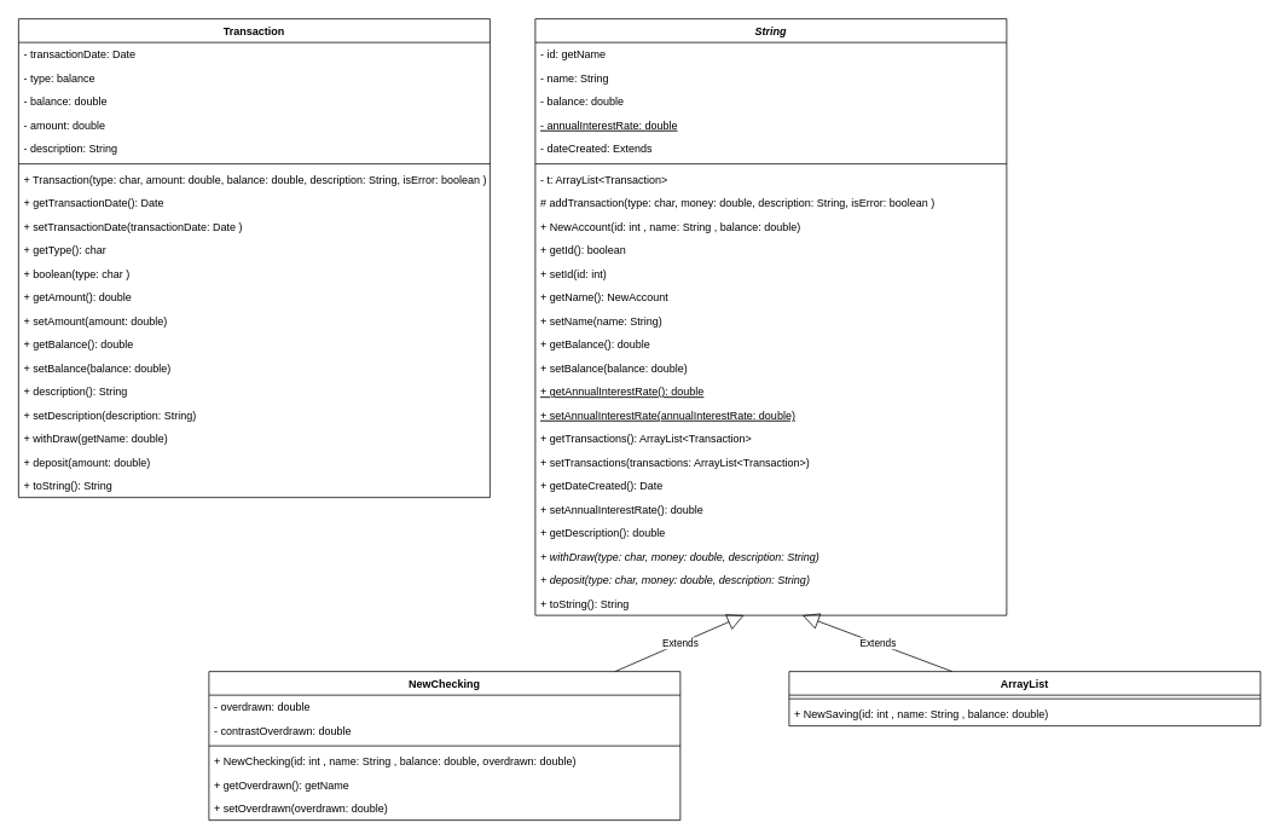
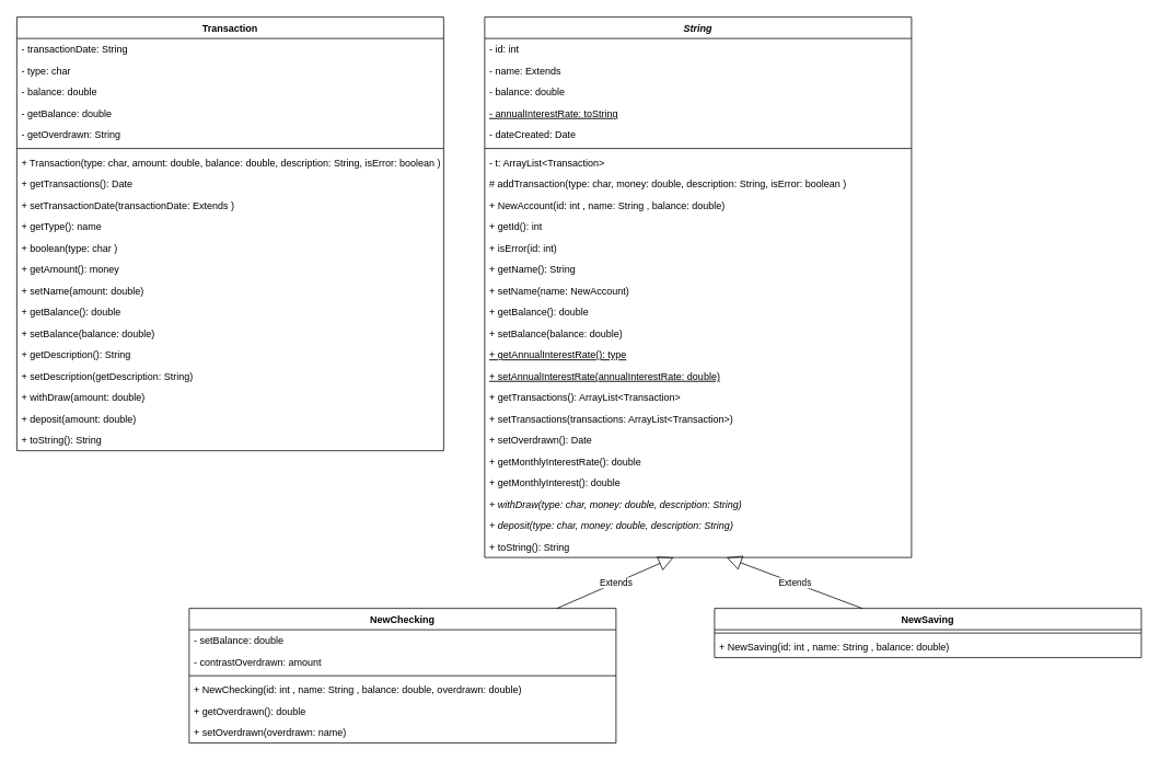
- <mxCell id="3" value="- transactionDate: Date" style="text;strokeColor=none;fillColor=none;align=left;verticalAlign=top;spacingLeft=4;spacingRight=4;overflow=hidden;rotatable=0;points=[[0,0.5],[1,0.5]];portConstraint=eastwest;" vertex="1" parent="2"><mxGeometry y="26" width="520" height="26" as="geometry" /></mxCell>
+ <mxCell id="3" value="- transactionDate: String" style="text;strokeColor=none;fillColor=none;align=left;verticalAlign=top;spacingLeft=4;spacingRight=4;overflow=hidden;rotatable=0;points=[[0,0.5],[1,0.5]];portConstraint=eastwest;" vertex="1" parent="2"><mxGeometry y="26" width="520" height="26" as="geometry" /></mxCell>
- <mxCell id="24" value="- id: getName" style="text;strokeColor=none;fillColor=none;align=left;verticalAlign=top;spacingLeft=4;spacingRight=4;overflow=hidden;rotatable=0;points=[[0,0.5],[1,0.5]];portConstraint=eastwest;" vertex="1" parent="23"><mxGeometry y="26" width="520" height="26" as="geometry" /></mxCell>
+ <mxCell id="24" value="- id: int" style="text;strokeColor=none;fillColor=none;align=left;verticalAlign=top;spacingLeft=4;spacingRight=4;overflow=hidden;rotatable=0;points=[[0,0.5],[1,0.5]];portConstraint=eastwest;" vertex="1" parent="23"><mxGeometry y="26" width="520" height="26" as="geometry" /></mxCell>
- <mxCell id="4" value="- type: balance" style="text;strokeColor=none;fillColor=none;align=left;verticalAlign=top;spacingLeft=4;spacingRight=4;overflow=hidden;rotatable=0;points=[[0,0.5],[1,0.5]];portConstraint=eastwest;" vertex="1" parent="2"><mxGeometry y="52" width="520" height="26" as="geometry" /></mxCell>
+ <mxCell id="4" value="- type: char" style="text;strokeColor=none;fillColor=none;align=left;verticalAlign=top;spacingLeft=4;spacingRight=4;overflow=hidden;rotatable=0;points=[[0,0.5],[1,0.5]];portConstraint=eastwest;" vertex="1" parent="2"><mxGeometry y="52" width="520" height="26" as="geometry" /></mxCell>
- <mxCell id="25" value="- name: String" style="text;strokeColor=none;fillColor=none;align=left;verticalAlign=top;spacingLeft=4;spacingRight=4;overflow=hidden;rotatable=0;points=[[0,0.5],[1,0.5]];portConstraint=eastwest;" vertex="1" parent="23"><mxGeometry y="52" width="520" height="26" as="geometry" /></mxCell>
+ <mxCell id="25" value="- name: Extends" style="text;strokeColor=none;fillColor=none;align=left;verticalAlign=top;spacingLeft=4;spacingRight=4;overflow=hidden;rotatable=0;points=[[0,0.5],[1,0.5]];portConstraint=eastwest;" vertex="1" parent="23"><mxGeometry y="52" width="520" height="26" as="geometry" /></mxCell>
- <mxCell id="6" value="- amount: double" style="text;strokeColor=none;fillColor=none;align=left;verticalAlign=top;spacingLeft=4;spacingRight=4;overflow=hidden;rotatable=0;points=[[0,0.5],[1,0.5]];portConstraint=eastwest;" vertex="1" parent="2"><mxGeometry y="104" width="520" height="26" as="geometry" /></mxCell>
+ <mxCell id="6" value="- getBalance: double" style="text;strokeColor=none;fillColor=none;align=left;verticalAlign=top;spacingLeft=4;spacingRight=4;overflow=hidden;rotatable=0;points=[[0,0.5],[1,0.5]];portConstraint=eastwest;" vertex="1" parent="2"><mxGeometry y="104" width="520" height="26" as="geometry" /></mxCell>
- <mxCell id="27" value="- annualInterestRate: double" style="text;strokeColor=none;fillColor=none;align=left;verticalAlign=top;spacingLeft=4;spacingRight=4;overflow=hidden;rotatable=0;points=[[0,0.5],[1,0.5]];portConstraint=eastwest;fontStyle=4" vertex="1" parent="23"><mxGeometry y="104" width="520" height="26" as="geometry" /></mxCell>
+ <mxCell id="27" value="- annualInterestRate: toString" style="text;strokeColor=none;fillColor=none;align=left;verticalAlign=top;spacingLeft=4;spacingRight=4;overflow=hidden;rotatable=0;points=[[0,0.5],[1,0.5]];portConstraint=eastwest;fontStyle=4" vertex="1" parent="23"><mxGeometry y="104" width="520" height="26" as="geometry" /></mxCell>
- <mxCell id="7" value="- description: String" style="text;strokeColor=none;fillColor=none;align=left;verticalAlign=top;spacingLeft=4;spacingRight=4;overflow=hidden;rotatable=0;points=[[0,0.5],[1,0.5]];portConstraint=eastwest;" vertex="1" parent="2"><mxGeometry y="130" width="520" height="26" as="geometry" /></mxCell>
+ <mxCell id="7" value="- getOverdrawn: String" style="text;strokeColor=none;fillColor=none;align=left;verticalAlign=top;spacingLeft=4;spacingRight=4;overflow=hidden;rotatable=0;points=[[0,0.5],[1,0.5]];portConstraint=eastwest;" vertex="1" parent="2"><mxGeometry y="130" width="520" height="26" as="geometry" /></mxCell>
- <mxCell id="28" value="- dateCreated: Extends" style="text;strokeColor=none;fillColor=none;align=left;verticalAlign=top;spacingLeft=4;spacingRight=4;overflow=hidden;rotatable=0;points=[[0,0.5],[1,0.5]];portConstraint=eastwest;" vertex="1" parent="23"><mxGeometry y="130" width="520" height="26" as="geometry" /></mxCell>
+ <mxCell id="28" value="- dateCreated: Date" style="text;strokeColor=none;fillColor=none;align=left;verticalAlign=top;spacingLeft=4;spacingRight=4;overflow=hidden;rotatable=0;points=[[0,0.5],[1,0.5]];portConstraint=eastwest;" vertex="1" parent="23"><mxGeometry y="130" width="520" height="26" as="geometry" /></mxCell>
- <mxCell id="10" value="+ getTransactionDate(): Date" style="text;strokeColor=none;fillColor=none;align=left;verticalAlign=top;spacingLeft=4;spacingRight=4;overflow=hidden;rotatable=0;points=[[0,0.5],[1,0.5]];portConstraint=eastwest;" vertex="1" parent="2"><mxGeometry y="190" width="520" height="26" as="geometry" /></mxCell>
+ <mxCell id="10" value="+ getTransactions(): Date" style="text;strokeColor=none;fillColor=none;align=left;verticalAlign=top;spacingLeft=4;spacingRight=4;overflow=hidden;rotatable=0;points=[[0,0.5],[1,0.5]];portConstraint=eastwest;" vertex="1" parent="2"><mxGeometry y="190" width="520" height="26" as="geometry" /></mxCell>
- <mxCell id="11" value="+ setTransactionDate(transactionDate: Date )" style="text;strokeColor=none;fillColor=none;align=left;verticalAlign=top;spacingLeft=4;spacingRight=4;overflow=hidden;rotatable=0;points=[[0,0.5],[1,0.5]];portConstraint=eastwest;" vertex="1" parent="2"><mxGeometry y="216" width="520" height="26" as="geometry" /></mxCell>
+ <mxCell id="11" value="+ setTransactionDate(transactionDate: Extends )" style="text;strokeColor=none;fillColor=none;align=left;verticalAlign=top;spacingLeft=4;spacingRight=4;overflow=hidden;rotatable=0;points=[[0,0.5],[1,0.5]];portConstraint=eastwest;" vertex="1" parent="2"><mxGeometry y="216" width="520" height="26" as="geometry" /></mxCell>
- <mxCell id="12" value="+ getType(): char" style="text;strokeColor=none;fillColor=none;align=left;verticalAlign=top;spacingLeft=4;spacingRight=4;overflow=hidden;rotatable=0;points=[[0,0.5],[1,0.5]];portConstraint=eastwest;" vertex="1" parent="2"><mxGeometry y="242" width="520" height="26" as="geometry" /></mxCell>
+ <mxCell id="12" value="+ getType(): name" style="text;strokeColor=none;fillColor=none;align=left;verticalAlign=top;spacingLeft=4;spacingRight=4;overflow=hidden;rotatable=0;points=[[0,0.5],[1,0.5]];portConstraint=eastwest;" vertex="1" parent="2"><mxGeometry y="242" width="520" height="26" as="geometry" /></mxCell>
- <mxCell id="33" value="+ getId(): boolean" style="text;strokeColor=none;fillColor=none;align=left;verticalAlign=top;spacingLeft=4;spacingRight=4;overflow=hidden;rotatable=0;points=[[0,0.5],[1,0.5]];portConstraint=eastwest;" vertex="1" parent="23"><mxGeometry y="242" width="520" height="26" as="geometry" /></mxCell>
+ <mxCell id="33" value="+ getId(): int" style="text;strokeColor=none;fillColor=none;align=left;verticalAlign=top;spacingLeft=4;spacingRight=4;overflow=hidden;rotatable=0;points=[[0,0.5],[1,0.5]];portConstraint=eastwest;" vertex="1" parent="23"><mxGeometry y="242" width="520" height="26" as="geometry" /></mxCell>
- <mxCell id="34" value="+ setId(id: int)" style="text;strokeColor=none;fillColor=none;align=left;verticalAlign=top;spacingLeft=4;spacingRight=4;overflow=hidden;rotatable=0;points=[[0,0.5],[1,0.5]];portConstraint=eastwest;" vertex="1" parent="23"><mxGeometry y="268" width="520" height="26" as="geometry" /></mxCell>
+ <mxCell id="34" value="+ isError(id: int)" style="text;strokeColor=none;fillColor=none;align=left;verticalAlign=top;spacingLeft=4;spacingRight=4;overflow=hidden;rotatable=0;points=[[0,0.5],[1,0.5]];portConstraint=eastwest;" vertex="1" parent="23"><mxGeometry y="268" width="520" height="26" as="geometry" /></mxCell>
- <mxCell id="14" value="+ getAmount(): double" style="text;strokeColor=none;fillColor=none;align=left;verticalAlign=top;spacingLeft=4;spacingRight=4;overflow=hidden;rotatable=0;points=[[0,0.5],[1,0.5]];portConstraint=eastwest;" vertex="1" parent="2"><mxGeometry y="294" width="520" height="26" as="geometry" /></mxCell>
+ <mxCell id="14" value="+ getAmount(): money" style="text;strokeColor=none;fillColor=none;align=left;verticalAlign=top;spacingLeft=4;spacingRight=4;overflow=hidden;rotatable=0;points=[[0,0.5],[1,0.5]];portConstraint=eastwest;" vertex="1" parent="2"><mxGeometry y="294" width="520" height="26" as="geometry" /></mxCell>
- <mxCell id="35" value="+ getName(): NewAccount" style="text;strokeColor=none;fillColor=none;align=left;verticalAlign=top;spacingLeft=4;spacingRight=4;overflow=hidden;rotatable=0;points=[[0,0.5],[1,0.5]];portConstraint=eastwest;" vertex="1" parent="23"><mxGeometry y="294" width="520" height="26" as="geometry" /></mxCell>
+ <mxCell id="35" value="+ getName(): String" style="text;strokeColor=none;fillColor=none;align=left;verticalAlign=top;spacingLeft=4;spacingRight=4;overflow=hidden;rotatable=0;points=[[0,0.5],[1,0.5]];portConstraint=eastwest;" vertex="1" parent="23"><mxGeometry y="294" width="520" height="26" as="geometry" /></mxCell>
- <mxCell id="15" value="+ setAmount(amount: double)" style="text;strokeColor=none;fillColor=none;align=left;verticalAlign=top;spacingLeft=4;spacingRight=4;overflow=hidden;rotatable=0;points=[[0,0.5],[1,0.5]];portConstraint=eastwest;" vertex="1" parent="2"><mxGeometry y="320" width="520" height="26" as="geometry" /></mxCell>
+ <mxCell id="15" value="+ setName(amount: double)" style="text;strokeColor=none;fillColor=none;align=left;verticalAlign=top;spacingLeft=4;spacingRight=4;overflow=hidden;rotatable=0;points=[[0,0.5],[1,0.5]];portConstraint=eastwest;" vertex="1" parent="2"><mxGeometry y="320" width="520" height="26" as="geometry" /></mxCell>
- <mxCell id="36" value="+ setName(name: String)" style="text;strokeColor=none;fillColor=none;align=left;verticalAlign=top;spacingLeft=4;spacingRight=4;overflow=hidden;rotatable=0;points=[[0,0.5],[1,0.5]];portConstraint=eastwest;" vertex="1" parent="23"><mxGeometry y="320" width="520" height="26" as="geometry" /></mxCell>
+ <mxCell id="36" value="+ setName(name: NewAccount)" style="text;strokeColor=none;fillColor=none;align=left;verticalAlign=top;spacingLeft=4;spacingRight=4;overflow=hidden;rotatable=0;points=[[0,0.5],[1,0.5]];portConstraint=eastwest;" vertex="1" parent="23"><mxGeometry y="320" width="520" height="26" as="geometry" /></mxCell>
- <mxCell id="18" value="+ description(): String" style="text;strokeColor=none;fillColor=none;align=left;verticalAlign=top;spacingLeft=4;spacingRight=4;overflow=hidden;rotatable=0;points=[[0,0.5],[1,0.5]];portConstraint=eastwest;" vertex="1" parent="2"><mxGeometry y="398" width="520" height="26" as="geometry" /></mxCell>
+ <mxCell id="18" value="+ getDescription(): String" style="text;strokeColor=none;fillColor=none;align=left;verticalAlign=top;spacingLeft=4;spacingRight=4;overflow=hidden;rotatable=0;points=[[0,0.5],[1,0.5]];portConstraint=eastwest;" vertex="1" parent="2"><mxGeometry y="398" width="520" height="26" as="geometry" /></mxCell>
- <mxCell id="39" value="+ getAnnualInterestRate(): double" style="text;strokeColor=none;fillColor=none;align=left;verticalAlign=top;spacingLeft=4;spacingRight=4;overflow=hidden;rotatable=0;points=[[0,0.5],[1,0.5]];portConstraint=eastwest;fontStyle=4" vertex="1" parent="23"><mxGeometry y="398" width="520" height="26" as="geometry" /></mxCell>
+ <mxCell id="39" value="+ getAnnualInterestRate(): type" style="text;strokeColor=none;fillColor=none;align=left;verticalAlign=top;spacingLeft=4;spacingRight=4;overflow=hidden;rotatable=0;points=[[0,0.5],[1,0.5]];portConstraint=eastwest;fontStyle=4" vertex="1" parent="23"><mxGeometry y="398" width="520" height="26" as="geometry" /></mxCell>
- <mxCell id="19" value="+ setDescription(description: String)" style="text;strokeColor=none;fillColor=none;align=left;verticalAlign=top;spacingLeft=4;spacingRight=4;overflow=hidden;rotatable=0;points=[[0,0.5],[1,0.5]];portConstraint=eastwest;" vertex="1" parent="2"><mxGeometry y="424" width="520" height="26" as="geometry" /></mxCell>
+ <mxCell id="19" value="+ setDescription(getDescription: String)" style="text;strokeColor=none;fillColor=none;align=left;verticalAlign=top;spacingLeft=4;spacingRight=4;overflow=hidden;rotatable=0;points=[[0,0.5],[1,0.5]];portConstraint=eastwest;" vertex="1" parent="2"><mxGeometry y="424" width="520" height="26" as="geometry" /></mxCell>
- <mxCell id="20" value="+ withDraw(getName: double)" style="text;strokeColor=none;fillColor=none;align=left;verticalAlign=top;spacingLeft=4;spacingRight=4;overflow=hidden;rotatable=0;points=[[0,0.5],[1,0.5]];portConstraint=eastwest;" vertex="1" parent="2"><mxGeometry y="450" width="520" height="26" as="geometry" /></mxCell>
+ <mxCell id="20" value="+ withDraw(amount: double)" style="text;strokeColor=none;fillColor=none;align=left;verticalAlign=top;spacingLeft=4;spacingRight=4;overflow=hidden;rotatable=0;points=[[0,0.5],[1,0.5]];portConstraint=eastwest;" vertex="1" parent="2"><mxGeometry y="450" width="520" height="26" as="geometry" /></mxCell>
- <mxCell id="43" value="+ getDateCreated(): Date" style="text;strokeColor=none;fillColor=none;align=left;verticalAlign=top;spacingLeft=4;spacingRight=4;overflow=hidden;rotatable=0;points=[[0,0.5],[1,0.5]];portConstraint=eastwest;" vertex="1" parent="23"><mxGeometry y="502" width="520" height="26" as="geometry" /></mxCell>
+ <mxCell id="43" value="+ setOverdrawn(): Date" style="text;strokeColor=none;fillColor=none;align=left;verticalAlign=top;spacingLeft=4;spacingRight=4;overflow=hidden;rotatable=0;points=[[0,0.5],[1,0.5]];portConstraint=eastwest;" vertex="1" parent="23"><mxGeometry y="502" width="520" height="26" as="geometry" /></mxCell>
- <mxCell id="44" value="+ setAnnualInterestRate(): double" style="text;strokeColor=none;fillColor=none;align=left;verticalAlign=top;spacingLeft=4;spacingRight=4;overflow=hidden;rotatable=0;points=[[0,0.5],[1,0.5]];portConstraint=eastwest;" vertex="1" parent="23"><mxGeometry y="528" width="520" height="26" as="geometry" /></mxCell>
+ <mxCell id="44" value="+ getMonthlyInterestRate(): double" style="text;strokeColor=none;fillColor=none;align=left;verticalAlign=top;spacingLeft=4;spacingRight=4;overflow=hidden;rotatable=0;points=[[0,0.5],[1,0.5]];portConstraint=eastwest;" vertex="1" parent="23"><mxGeometry y="528" width="520" height="26" as="geometry" /></mxCell>
- <mxCell id="45" value="+ getDescription(): double" style="text;strokeColor=none;fillColor=none;align=left;verticalAlign=top;spacingLeft=4;spacingRight=4;overflow=hidden;rotatable=0;points=[[0,0.5],[1,0.5]];portConstraint=eastwest;" vertex="1" parent="23"><mxGeometry y="554" width="520" height="26" as="geometry" /></mxCell>
+ <mxCell id="45" value="+ getMonthlyInterest(): double" style="text;strokeColor=none;fillColor=none;align=left;verticalAlign=top;spacingLeft=4;spacingRight=4;overflow=hidden;rotatable=0;points=[[0,0.5],[1,0.5]];portConstraint=eastwest;" vertex="1" parent="23"><mxGeometry y="554" width="520" height="26" as="geometry" /></mxCell>
- <mxCell id="49" value="ArrayList" style="swimlane;fontStyle=1;align=center;verticalAlign=top;childLayout=stackLayout;horizontal=1;startSize=26;horizontalStack=0;resizeParent=1;resizeParentMax=0;resizeLast=0;collapsible=1;marginBottom=0;" vertex="1" parent="1"><mxGeometry x="870" y="740" width="520" height="60" as="geometry" /></mxCell>
+ <mxCell id="49" value="NewSaving" style="swimlane;fontStyle=1;align=center;verticalAlign=top;childLayout=stackLayout;horizontal=1;startSize=26;horizontalStack=0;resizeParent=1;resizeParentMax=0;resizeLast=0;collapsible=1;marginBottom=0;" vertex="1" parent="1"><mxGeometry x="870" y="740" width="520" height="60" as="geometry" /></mxCell>
- <mxCell id="53" value="- overdrawn: double" style="text;strokeColor=none;fillColor=none;align=left;verticalAlign=top;spacingLeft=4;spacingRight=4;overflow=hidden;rotatable=0;points=[[0,0.5],[1,0.5]];portConstraint=eastwest;" vertex="1" parent="52"><mxGeometry y="26" width="520" height="26" as="geometry" /></mxCell>
+ <mxCell id="53" value="- setBalance: double" style="text;strokeColor=none;fillColor=none;align=left;verticalAlign=top;spacingLeft=4;spacingRight=4;overflow=hidden;rotatable=0;points=[[0,0.5],[1,0.5]];portConstraint=eastwest;" vertex="1" parent="52"><mxGeometry y="26" width="520" height="26" as="geometry" /></mxCell>
- <mxCell id="54" value="- contrastOverdrawn: double" style="text;strokeColor=none;fillColor=none;align=left;verticalAlign=top;spacingLeft=4;spacingRight=4;overflow=hidden;rotatable=0;points=[[0,0.5],[1,0.5]];portConstraint=eastwest;" vertex="1" parent="52"><mxGeometry y="52" width="520" height="26" as="geometry" /></mxCell>
+ <mxCell id="54" value="- contrastOverdrawn: amount" style="text;strokeColor=none;fillColor=none;align=left;verticalAlign=top;spacingLeft=4;spacingRight=4;overflow=hidden;rotatable=0;points=[[0,0.5],[1,0.5]];portConstraint=eastwest;" vertex="1" parent="52"><mxGeometry y="52" width="520" height="26" as="geometry" /></mxCell>
- <mxCell id="57" value="+ getOverdrawn(): getName" style="text;strokeColor=none;fillColor=none;align=left;verticalAlign=top;spacingLeft=4;spacingRight=4;overflow=hidden;rotatable=0;points=[[0,0.5],[1,0.5]];portConstraint=eastwest;" vertex="1" parent="52"><mxGeometry y="112" width="520" height="26" as="geometry" /></mxCell>
+ <mxCell id="57" value="+ getOverdrawn(): double" style="text;strokeColor=none;fillColor=none;align=left;verticalAlign=top;spacingLeft=4;spacingRight=4;overflow=hidden;rotatable=0;points=[[0,0.5],[1,0.5]];portConstraint=eastwest;" vertex="1" parent="52"><mxGeometry y="112" width="520" height="26" as="geometry" /></mxCell>
- <mxCell id="58" value="+ setOverdrawn(overdrawn: double)" style="text;strokeColor=none;fillColor=none;align=left;verticalAlign=top;spacingLeft=4;spacingRight=4;overflow=hidden;rotatable=0;points=[[0,0.5],[1,0.5]];portConstraint=eastwest;" vertex="1" parent="52"><mxGeometry y="138" width="520" height="26" as="geometry" /></mxCell>
+ <mxCell id="58" value="+ setOverdrawn(overdrawn: name)" style="text;strokeColor=none;fillColor=none;align=left;verticalAlign=top;spacingLeft=4;spacingRight=4;overflow=hidden;rotatable=0;points=[[0,0.5],[1,0.5]];portConstraint=eastwest;" vertex="1" parent="52"><mxGeometry y="138" width="520" height="26" as="geometry" /></mxCell>
